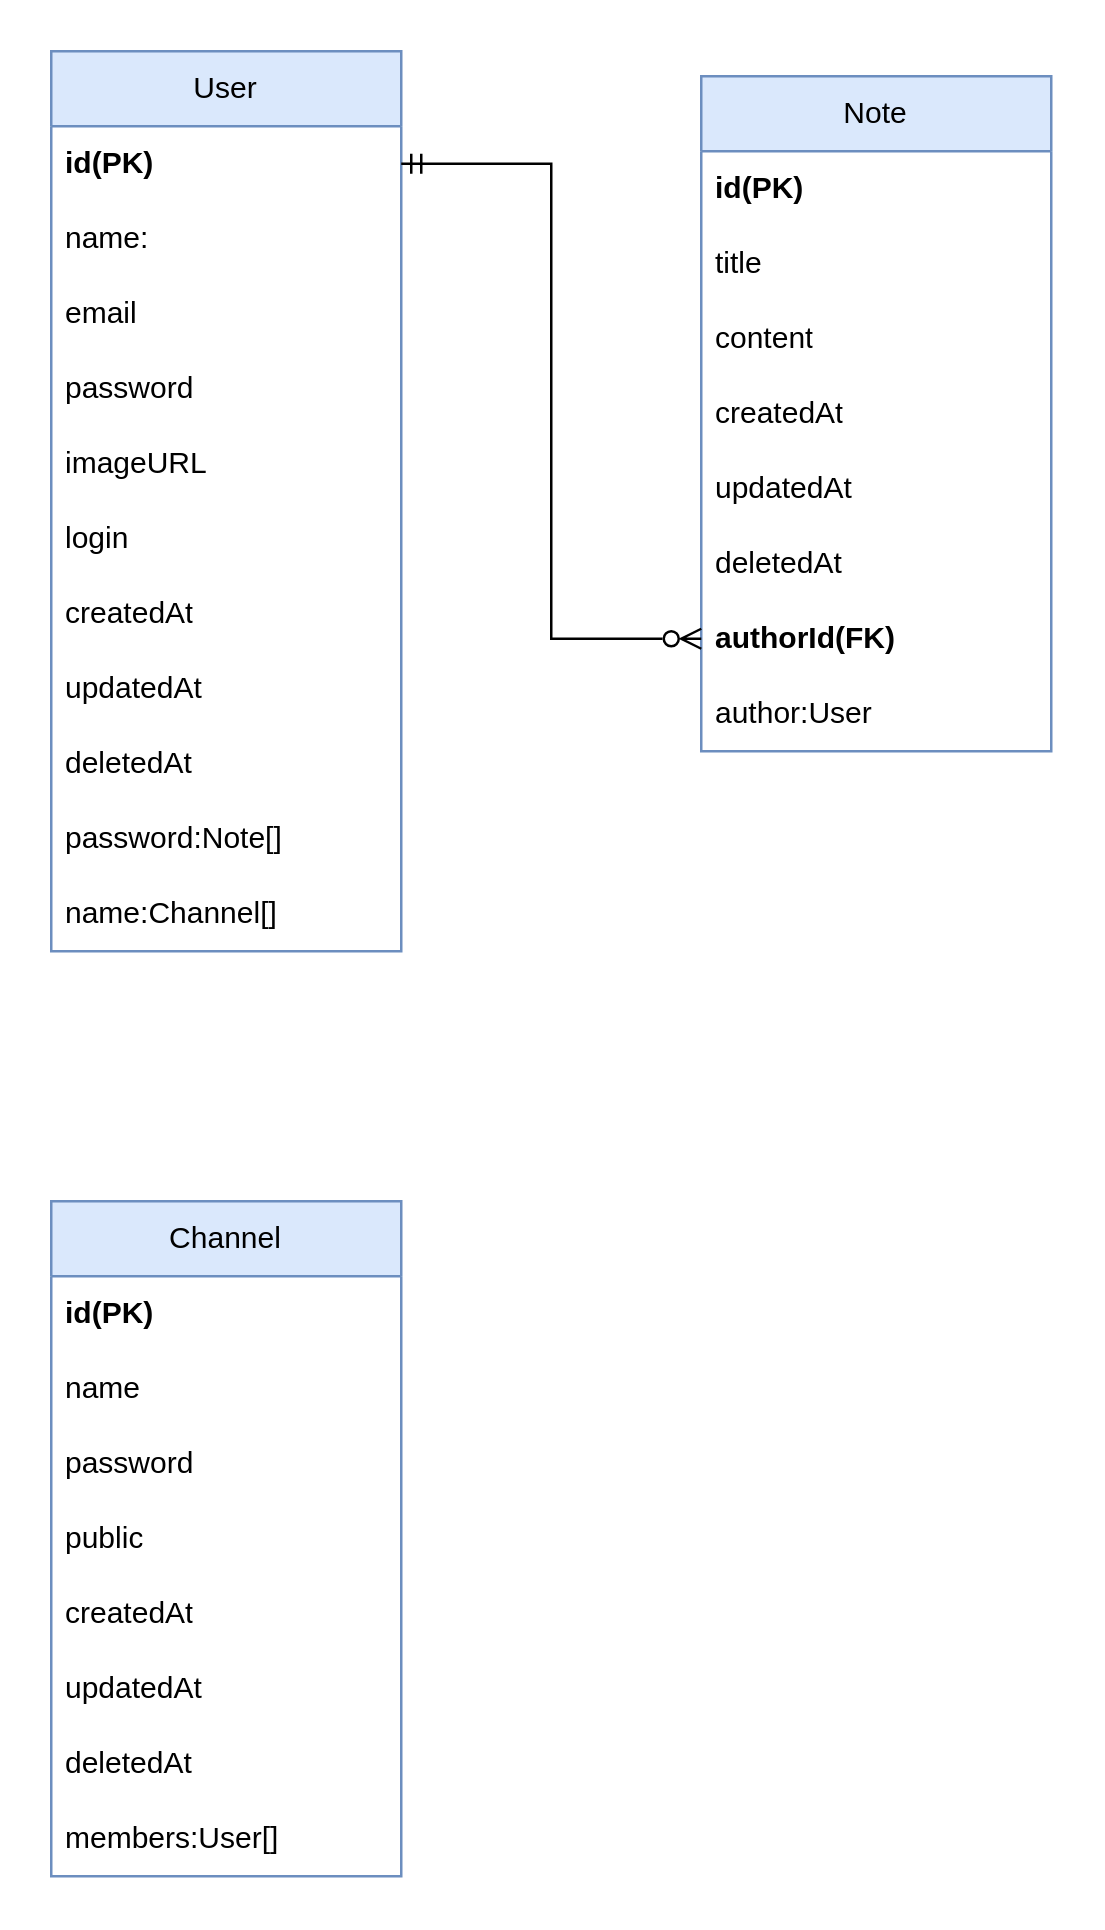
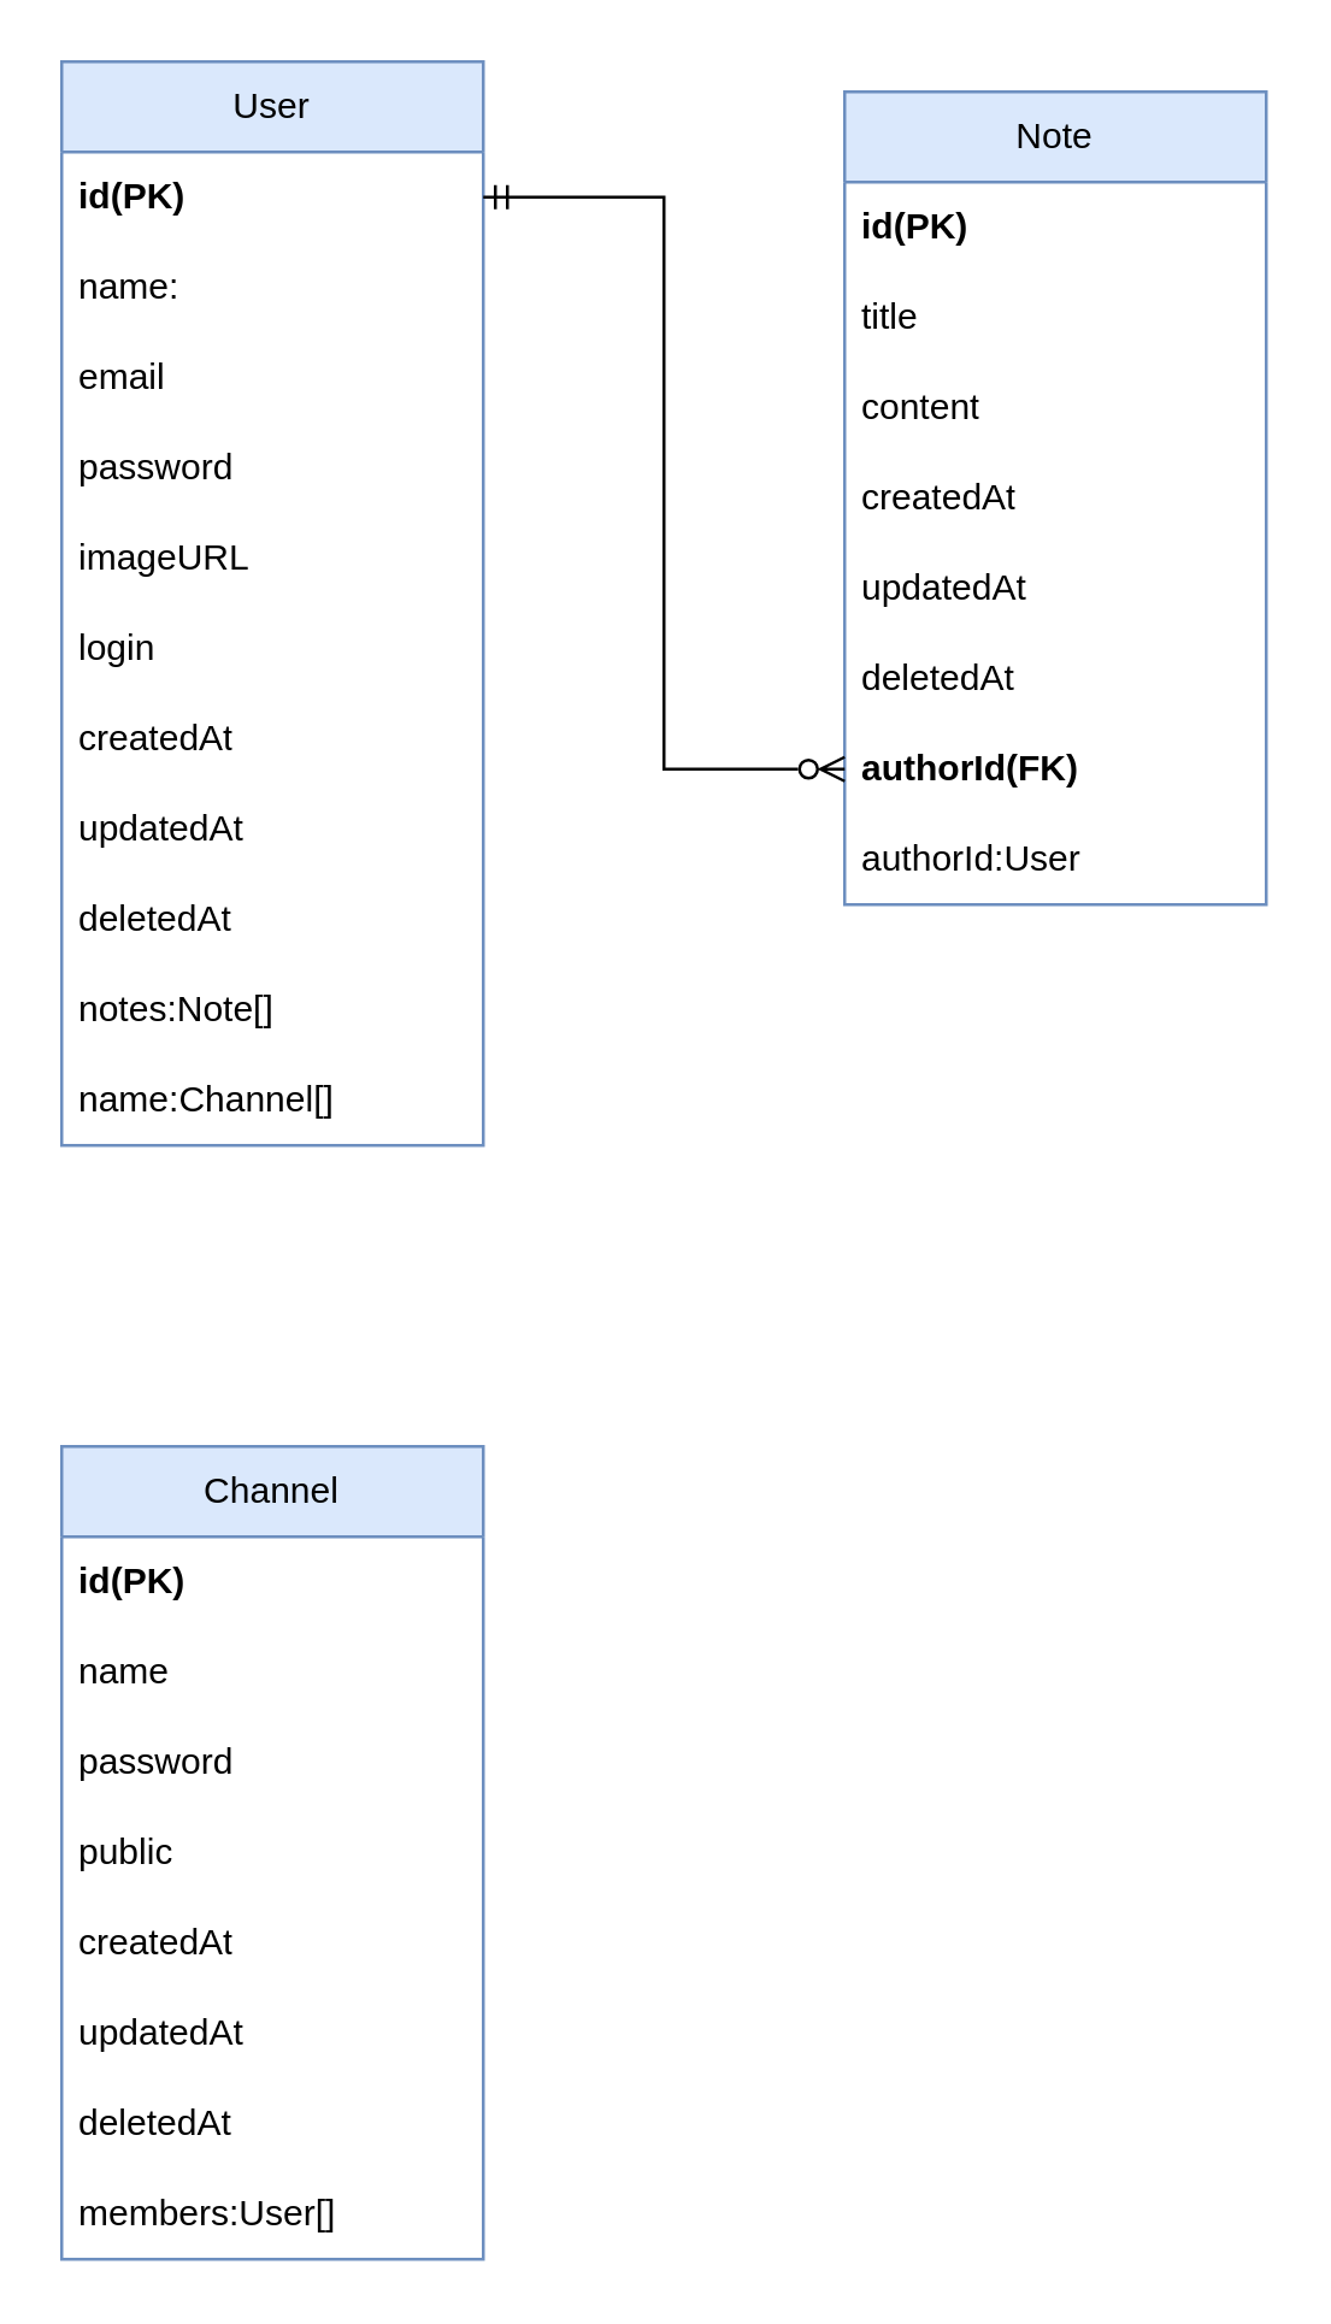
- <mxCell id="22" value="author:User" style="text;strokeColor=none;fillColor=none;align=left;verticalAlign=middle;spacingLeft=4;spacingRight=4;overflow=hidden;points=[[0,0.5],[1,0.5]];portConstraint=eastwest;rotatable=0;whiteSpace=wrap;html=1;" parent="14" vertex="1"><mxGeometry y="240" width="140" height="30" as="geometry" /></mxCell>
+ <mxCell id="22" value="authorId:User" style="text;strokeColor=none;fillColor=none;align=left;verticalAlign=middle;spacingLeft=4;spacingRight=4;overflow=hidden;points=[[0,0.5],[1,0.5]];portConstraint=eastwest;rotatable=0;whiteSpace=wrap;html=1;" parent="14" vertex="1"><mxGeometry y="240" width="140" height="30" as="geometry" /></mxCell>
- <mxCell id="12" value="password:Note[]" style="text;strokeColor=none;fillColor=none;align=left;verticalAlign=middle;spacingLeft=4;spacingRight=4;overflow=hidden;points=[[0,0.5],[1,0.5]];portConstraint=eastwest;rotatable=0;whiteSpace=wrap;html=1;" parent="2" vertex="1"><mxGeometry y="300" width="140" height="30" as="geometry" /></mxCell>
+ <mxCell id="12" value="notes:Note[]" style="text;strokeColor=none;fillColor=none;align=left;verticalAlign=middle;spacingLeft=4;spacingRight=4;overflow=hidden;points=[[0,0.5],[1,0.5]];portConstraint=eastwest;rotatable=0;whiteSpace=wrap;html=1;" parent="2" vertex="1"><mxGeometry y="300" width="140" height="30" as="geometry" /></mxCell>
